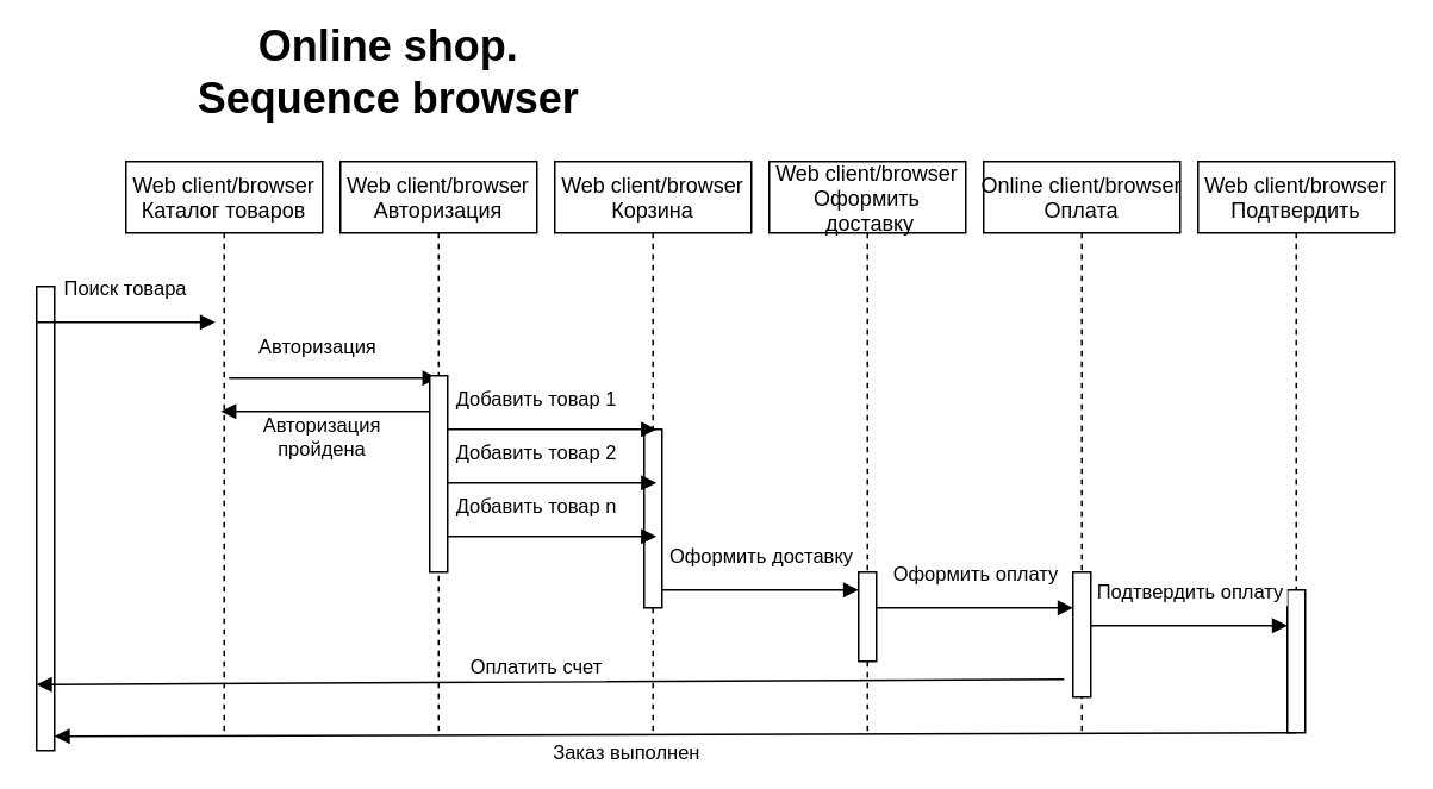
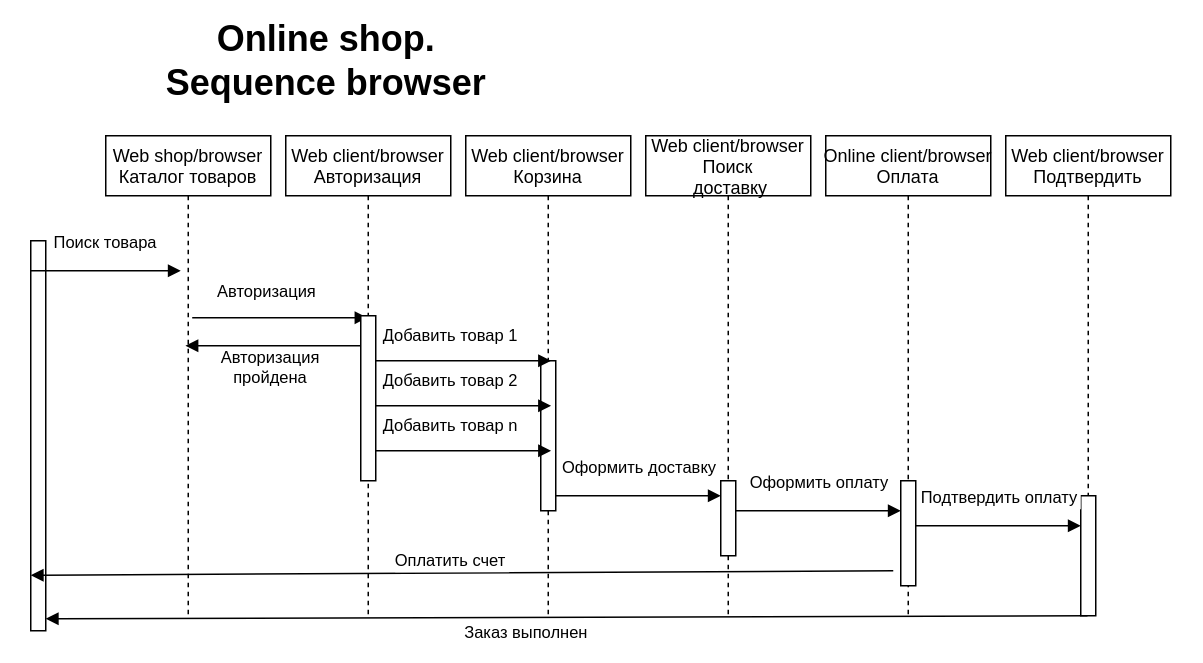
- <mxCell id="15" value="Web client/browser&#10;Оформить&#10; доставку" style="shape=umlLifeline;perimeter=lifelinePerimeter;container=1;collapsible=0;recursiveResize=0;rounded=0;shadow=0;strokeWidth=1;" vertex="1" parent="1"><mxGeometry x="430" y="90" width="110" height="320" as="geometry" /></mxCell>
+ <mxCell id="15" value="Web client/browser&#10;Поиск&#10; доставку" style="shape=umlLifeline;perimeter=lifelinePerimeter;container=1;collapsible=0;recursiveResize=0;rounded=0;shadow=0;strokeWidth=1;" vertex="1" parent="1"><mxGeometry x="430" y="90" width="110" height="320" as="geometry" /></mxCell>
- <mxCell id="5" value="Web client/browser&#10;Каталог товаров" style="shape=umlLifeline;perimeter=lifelinePerimeter;container=1;collapsible=0;recursiveResize=0;rounded=0;shadow=0;strokeWidth=1;" vertex="1" parent="1"><mxGeometry x="70" y="90" width="110" height="320" as="geometry" /></mxCell>
+ <mxCell id="5" value="Web shop/browser&#10;Каталог товаров" style="shape=umlLifeline;perimeter=lifelinePerimeter;container=1;collapsible=0;recursiveResize=0;rounded=0;shadow=0;strokeWidth=1;" vertex="1" parent="1"><mxGeometry x="70" y="90" width="110" height="320" as="geometry" /></mxCell>
